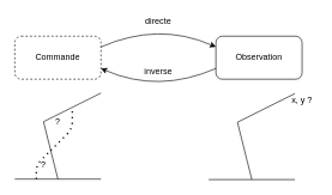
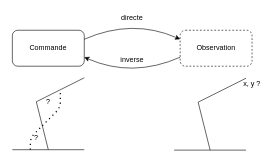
- <mxCell id="2" value="Commande" style="rounded=1;whiteSpace=wrap;html=1;dashed=1;" vertex="1" parent="1"><mxGeometry x="20" y="50" width="120" height="60" as="geometry" /></mxCell>
+ <mxCell id="2" value="Commande" style="rounded=1;whiteSpace=wrap;html=1;" vertex="1" parent="1"><mxGeometry x="20" y="50" width="120" height="60" as="geometry" /></mxCell>
- <mxCell id="3" value="Observation" style="rounded=1;whiteSpace=wrap;html=1;" vertex="1" parent="1"><mxGeometry x="300" y="50" width="120" height="60" as="geometry" /></mxCell>
+ <mxCell id="3" value="Observation" style="rounded=1;whiteSpace=wrap;html=1;dashed=1;" vertex="1" parent="1"><mxGeometry x="300" y="50" width="120" height="60" as="geometry" /></mxCell>
